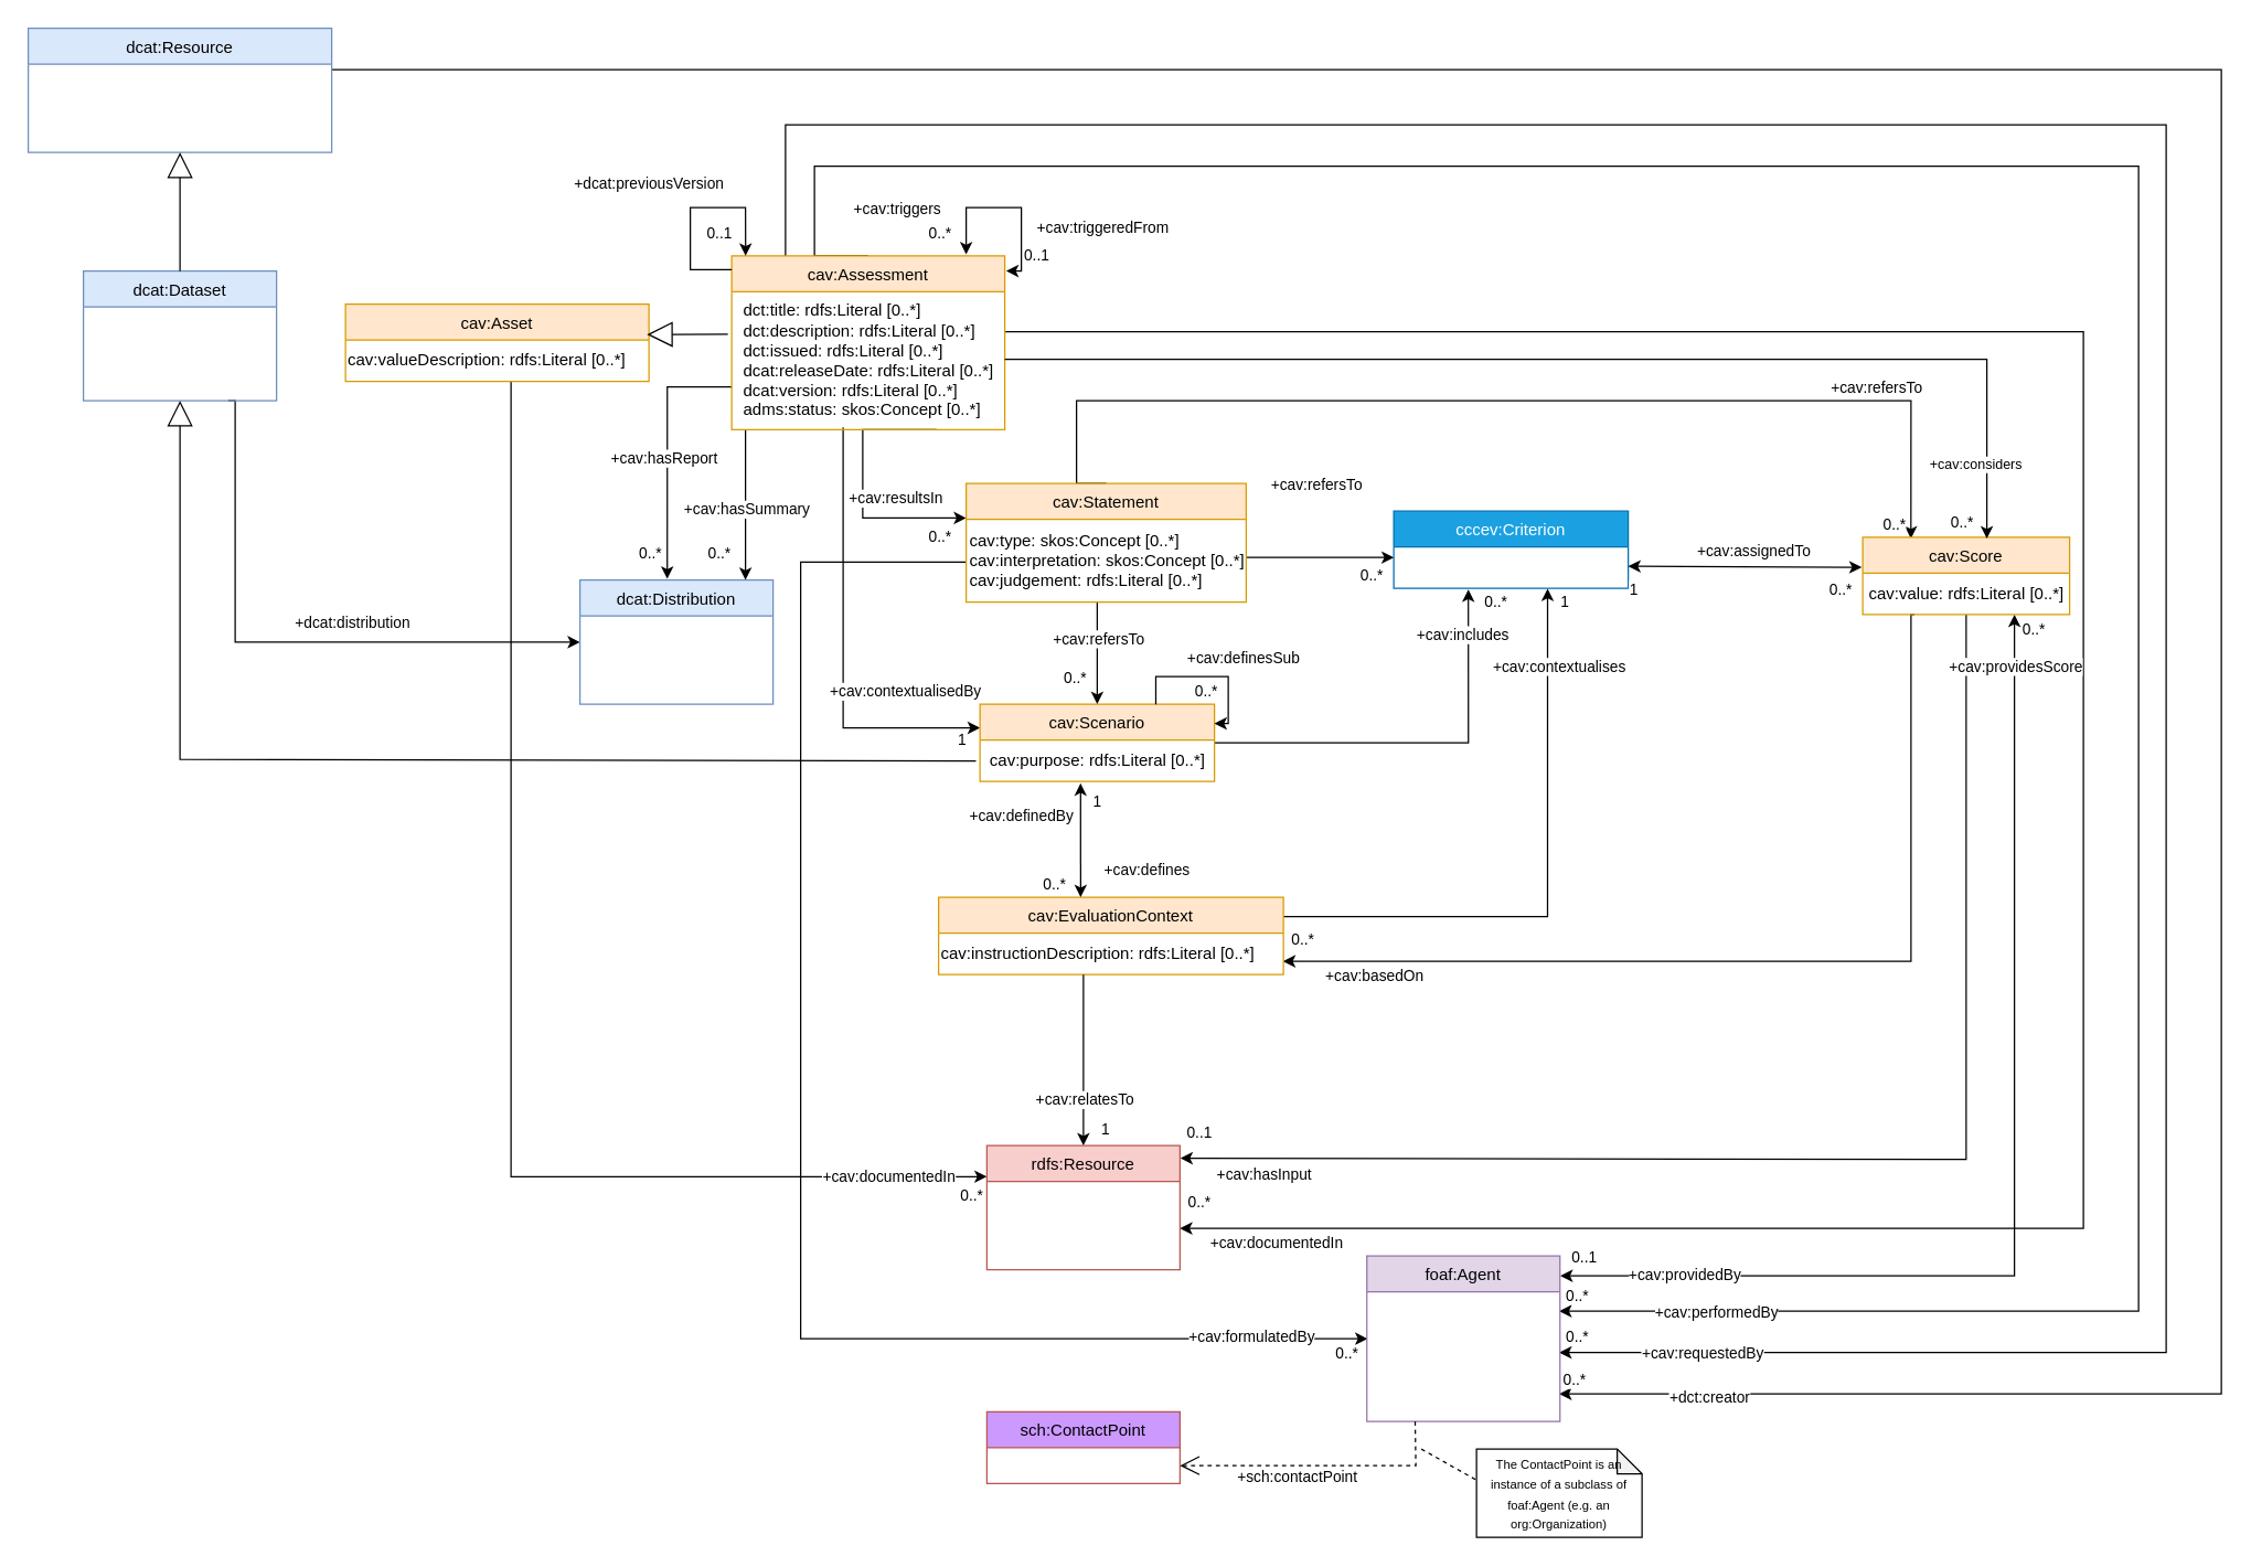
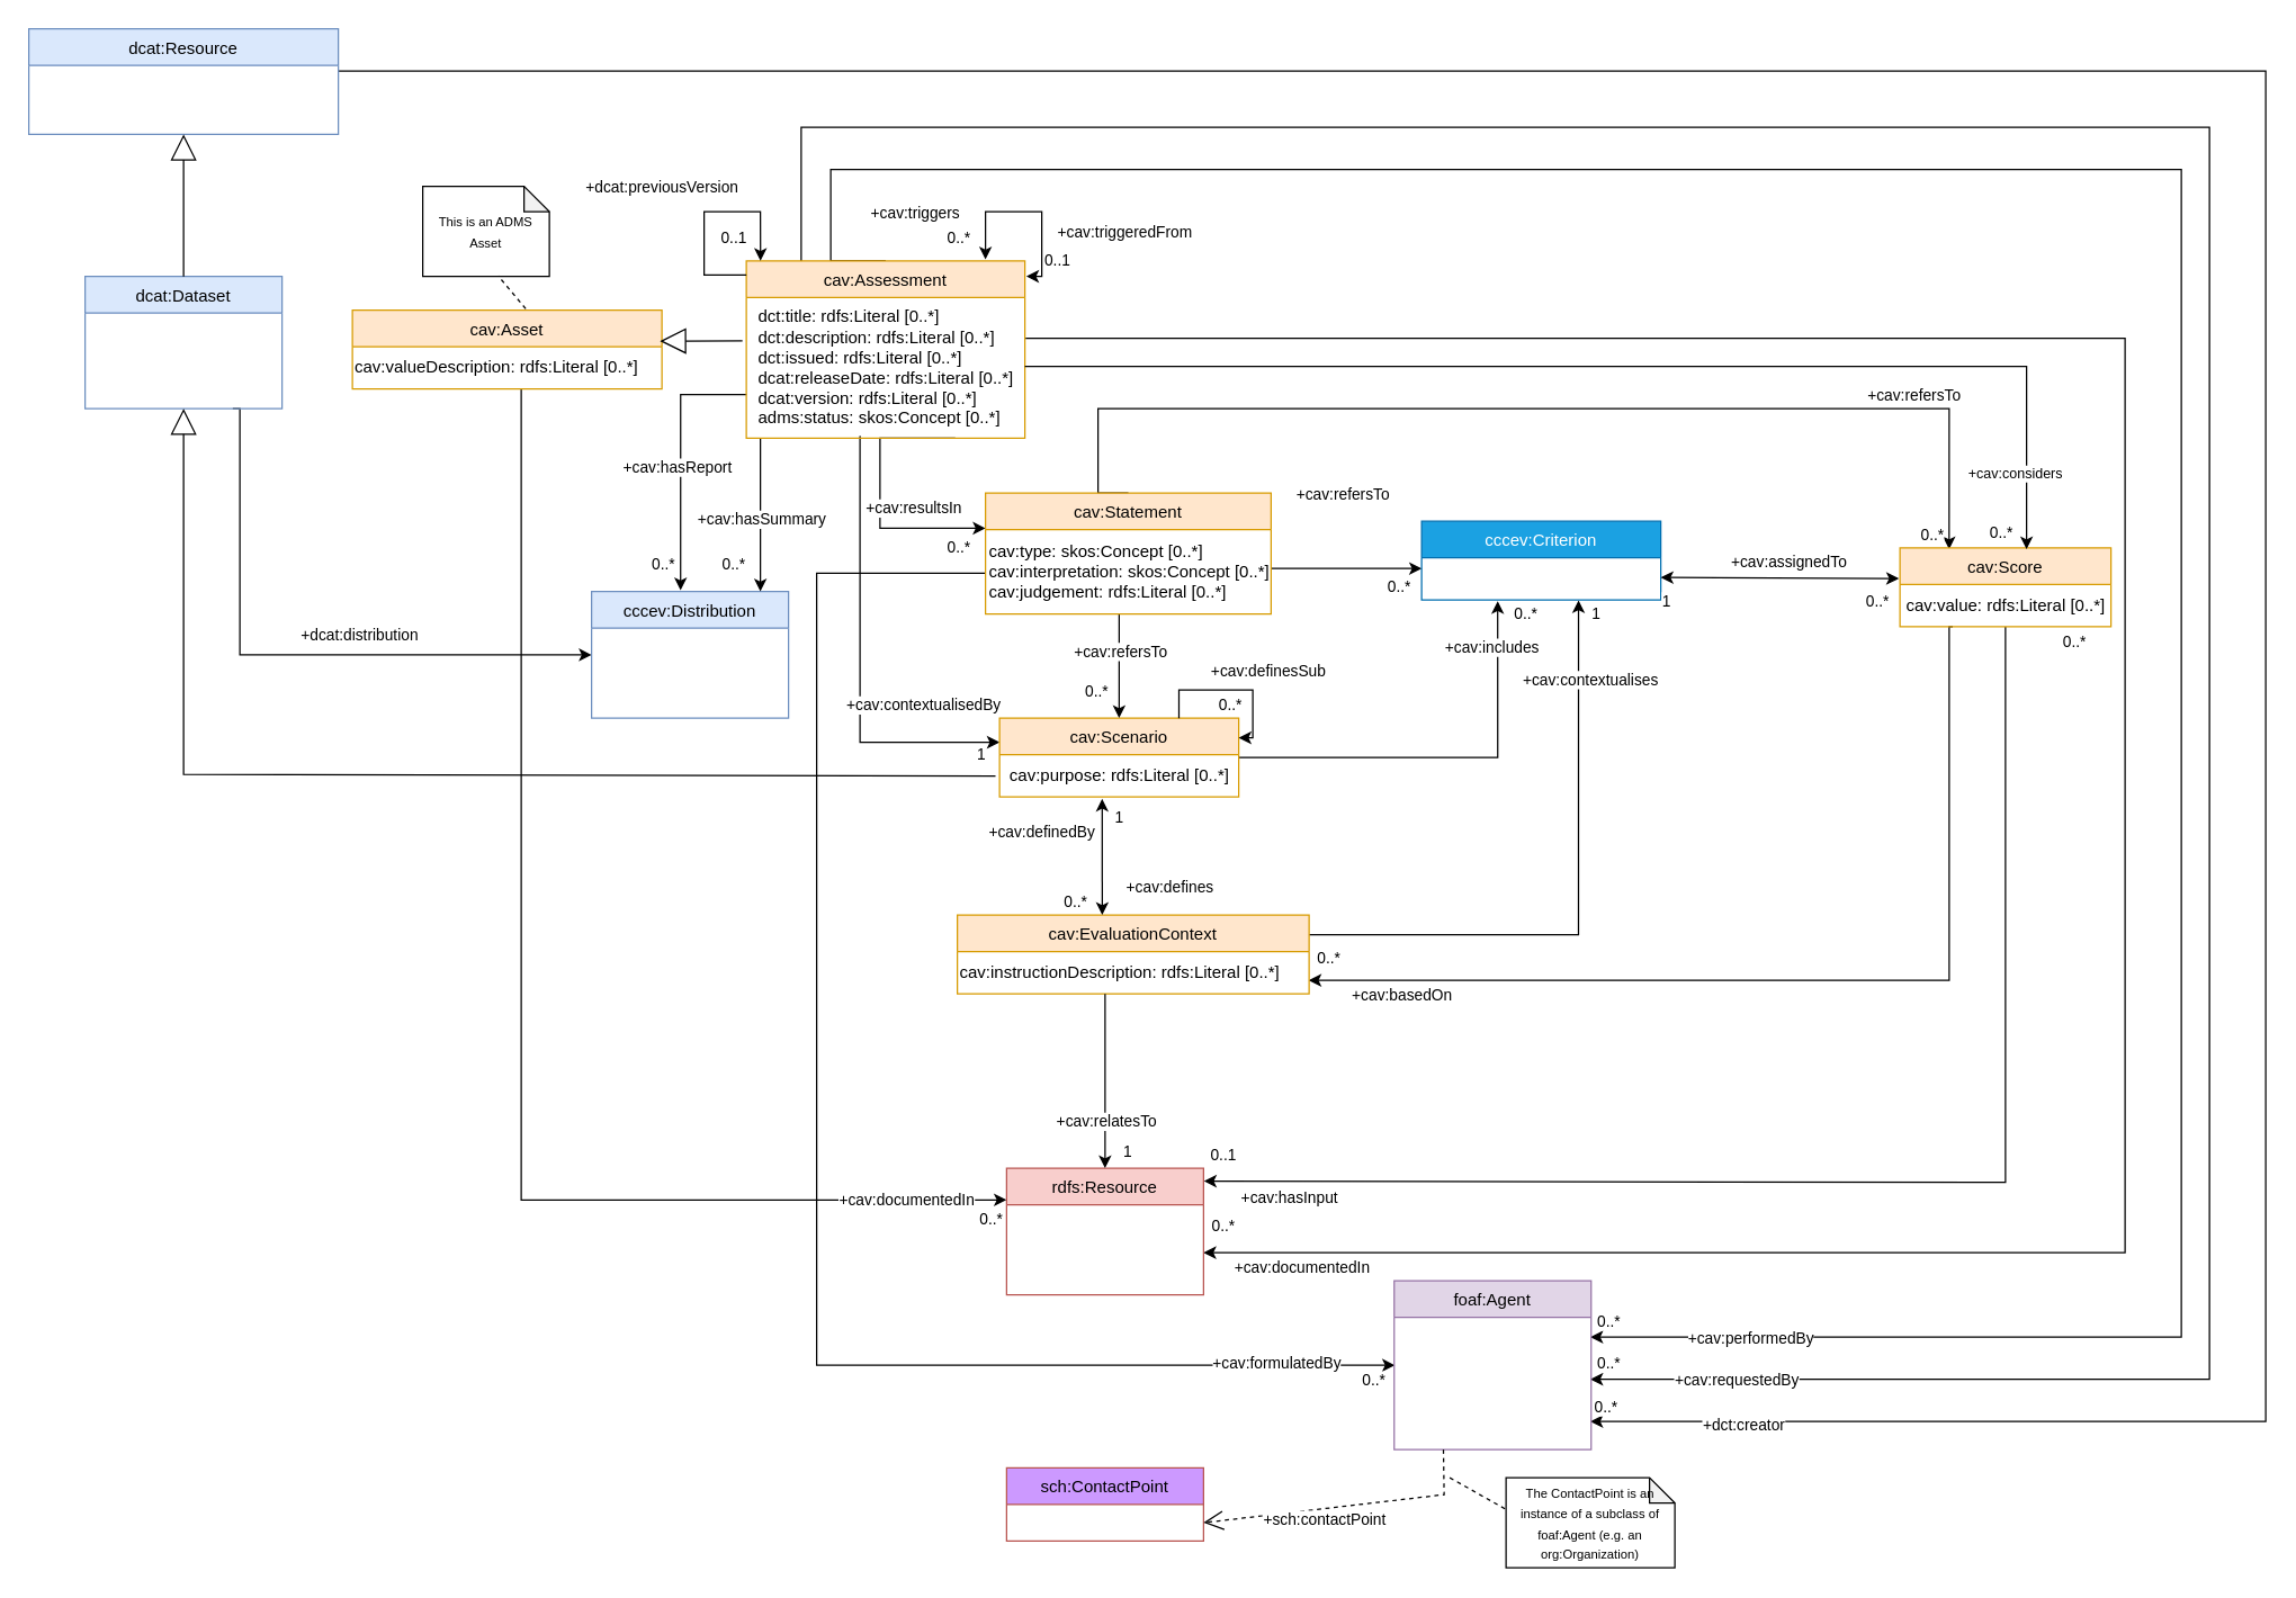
- <mxCell id="4" value="dcat:Resource" style="swimlane;fontStyle=0;childLayout=stackLayout;horizontal=1;startSize=26;fillColor=#dae8fc;horizontalStack=0;resizeParent=1;resizeParentMax=0;resizeLast=0;collapsible=1;marginBottom=0;strokeColor=#6c8ebf;" parent="1" vertex="1"><mxGeometry x="20" y="20" width="220" height="90" as="geometry" /></mxCell>
+ <mxCell id="4" value="dcat:Resource" style="swimlane;fontStyle=0;childLayout=stackLayout;horizontal=1;startSize=26;fillColor=#dae8fc;horizontalStack=0;resizeParent=1;resizeParentMax=0;resizeLast=0;collapsible=1;marginBottom=0;strokeColor=#6c8ebf;" parent="1" vertex="1"><mxGeometry x="20" y="20" width="220" height="75" as="geometry" /></mxCell>
+ <mxCell id="100" value="&lt;font style=&quot;font-size: 9px&quot;&gt;This is an ADMS Asset&lt;/font&gt;" style="shape=note;whiteSpace=wrap;html=1;backgroundOutline=1;darkOpacity=0.05;size=18;" parent="1" vertex="1"><mxGeometry x="300" y="132" width="90" height="64" as="geometry" /></mxCell>
+ <mxCell id="101" value="" style="endArrow=none;dashed=1;html=1;rounded=0;fontSize=9;exitX=0.56;exitY=-0.018;exitDx=0;exitDy=0;exitPerimeter=0;entryX=0.596;entryY=0.994;entryDx=0;entryDy=0;entryPerimeter=0;" parent="1" source="97" target="100" edge="1"><mxGeometry width="50" height="50" relative="1" as="geometry"><mxPoint x="210" y="140" as="sourcePoint" /><mxPoint x="410" y="200" as="targetPoint" /></mxGeometry></mxCell>
- <mxCell id="10" value="dcat:Distribution" style="swimlane;fontStyle=0;childLayout=stackLayout;horizontal=1;startSize=26;fillColor=#dae8fc;horizontalStack=0;resizeParent=1;resizeParentMax=0;resizeLast=0;collapsible=1;marginBottom=0;strokeColor=#6c8ebf;" parent="1" vertex="1"><mxGeometry x="420" y="420" width="140" height="90" as="geometry" /></mxCell>
+ <mxCell id="10" value="cccev:Distribution" style="swimlane;fontStyle=0;childLayout=stackLayout;horizontal=1;startSize=26;fillColor=#dae8fc;horizontalStack=0;resizeParent=1;resizeParentMax=0;resizeLast=0;collapsible=1;marginBottom=0;strokeColor=#6c8ebf;" parent="1" vertex="1"><mxGeometry x="420" y="420" width="140" height="90" as="geometry" /></mxCell>
- <mxCell id="50" style="edgeStyle=orthogonalEdgeStyle;rounded=0;orthogonalLoop=1;jettySize=auto;html=1;entryX=1.002;entryY=0.12;entryDx=0;entryDy=0;startArrow=classic;startFill=1;entryPerimeter=0;" parent="1" source="54" target="59" edge="1"><mxGeometry relative="1" as="geometry"><mxPoint x="1120" y="900" as="targetPoint" /><Array as="points"><mxPoint x="1460" y="924" /><mxPoint x="1131" y="924" /></Array></mxGeometry></mxCell>
- <mxCell id="51" value="+cav:providedBy" style="edgeLabel;html=1;align=center;verticalAlign=middle;resizable=0;points=[];" parent="50" vertex="1" connectable="0"><mxGeometry x="0.779" y="-1" relative="1" as="geometry"><mxPoint as="offset" /></mxGeometry></mxCell>
- <mxCell id="52" value="+cav:providesScore" style="edgeLabel;html=1;align=center;verticalAlign=middle;resizable=0;points=[];" parent="50" vertex="1" connectable="0"><mxGeometry x="-0.908" y="3" relative="1" as="geometry"><mxPoint x="-3" as="offset" /></mxGeometry></mxCell>
- <mxCell id="53" value="0..1" style="edgeLabel;html=1;align=center;verticalAlign=middle;resizable=0;points=[];" parent="50" vertex="1" connectable="0"><mxGeometry x="0.474" y="-2" relative="1" as="geometry"><mxPoint x="-196" y="-12" as="offset" /></mxGeometry></mxCell>
- <mxCell id="93" value="sch:ContactPoint" style="swimlane;fontStyle=0;childLayout=stackLayout;horizontal=1;startSize=26;fillColor=#CC99FF;horizontalStack=0;resizeParent=1;resizeParentMax=0;resizeLast=0;collapsible=1;marginBottom=0;strokeColor=#b85450;" parent="1" vertex="1"><mxGeometry x="715" y="1023" width="140" height="52" as="geometry" /></mxCell>
+ <mxCell id="93" value="sch:ContactPoint" style="swimlane;fontStyle=0;childLayout=stackLayout;horizontal=1;startSize=26;fillColor=#CC99FF;horizontalStack=0;resizeParent=1;resizeParentMax=0;resizeLast=0;collapsible=1;marginBottom=0;strokeColor=#b85450;" parent="1" vertex="1"><mxGeometry x="715" y="1043" width="140" height="52" as="geometry" /></mxCell>
